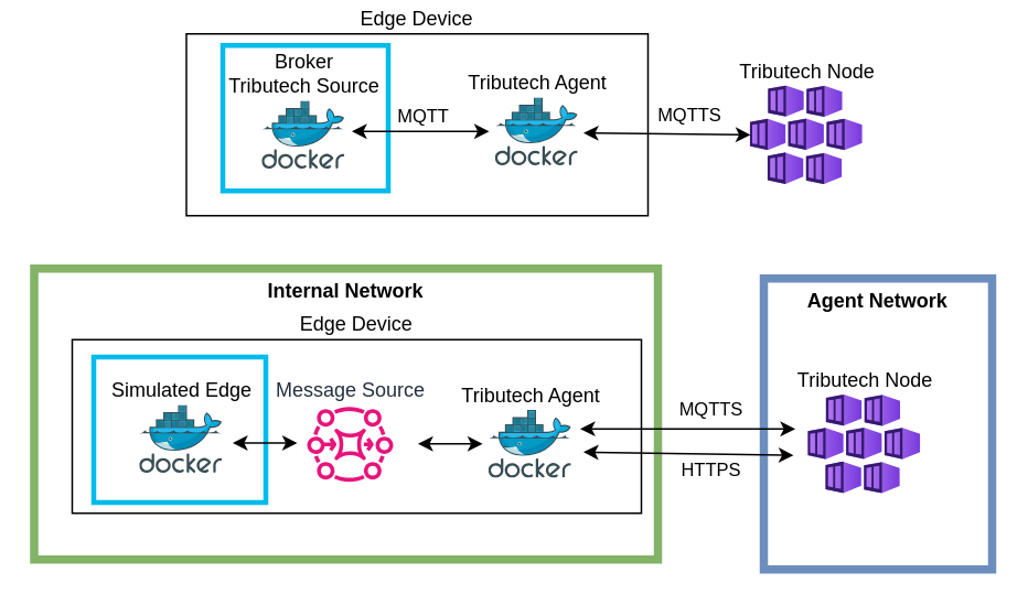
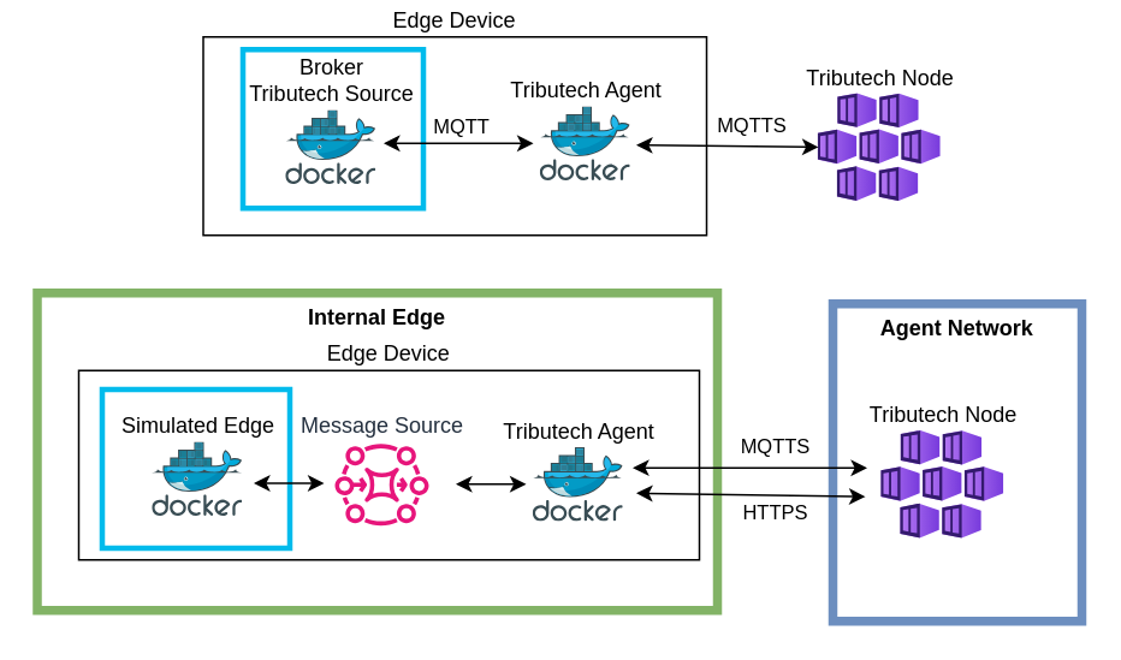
- <mxCell id="3" value="&lt;b&gt;Internal Network&lt;/b&gt;" style="whiteSpace=wrap;html=1;verticalAlign=top;fillColor=none;glass=0;fillStyle=zigzag-line;strokeColor=#82b366;strokeWidth=5;" vertex="1" parent="1"><mxGeometry x="20" y="162" width="377" height="176" as="geometry" /></mxCell>
+ <mxCell id="3" value="&lt;b&gt;Internal Edge&lt;/b&gt;" style="whiteSpace=wrap;html=1;verticalAlign=top;fillColor=none;glass=0;fillStyle=zigzag-line;strokeColor=#82b366;strokeWidth=5;" vertex="1" parent="1"><mxGeometry x="20" y="162" width="377" height="176" as="geometry" /></mxCell>
